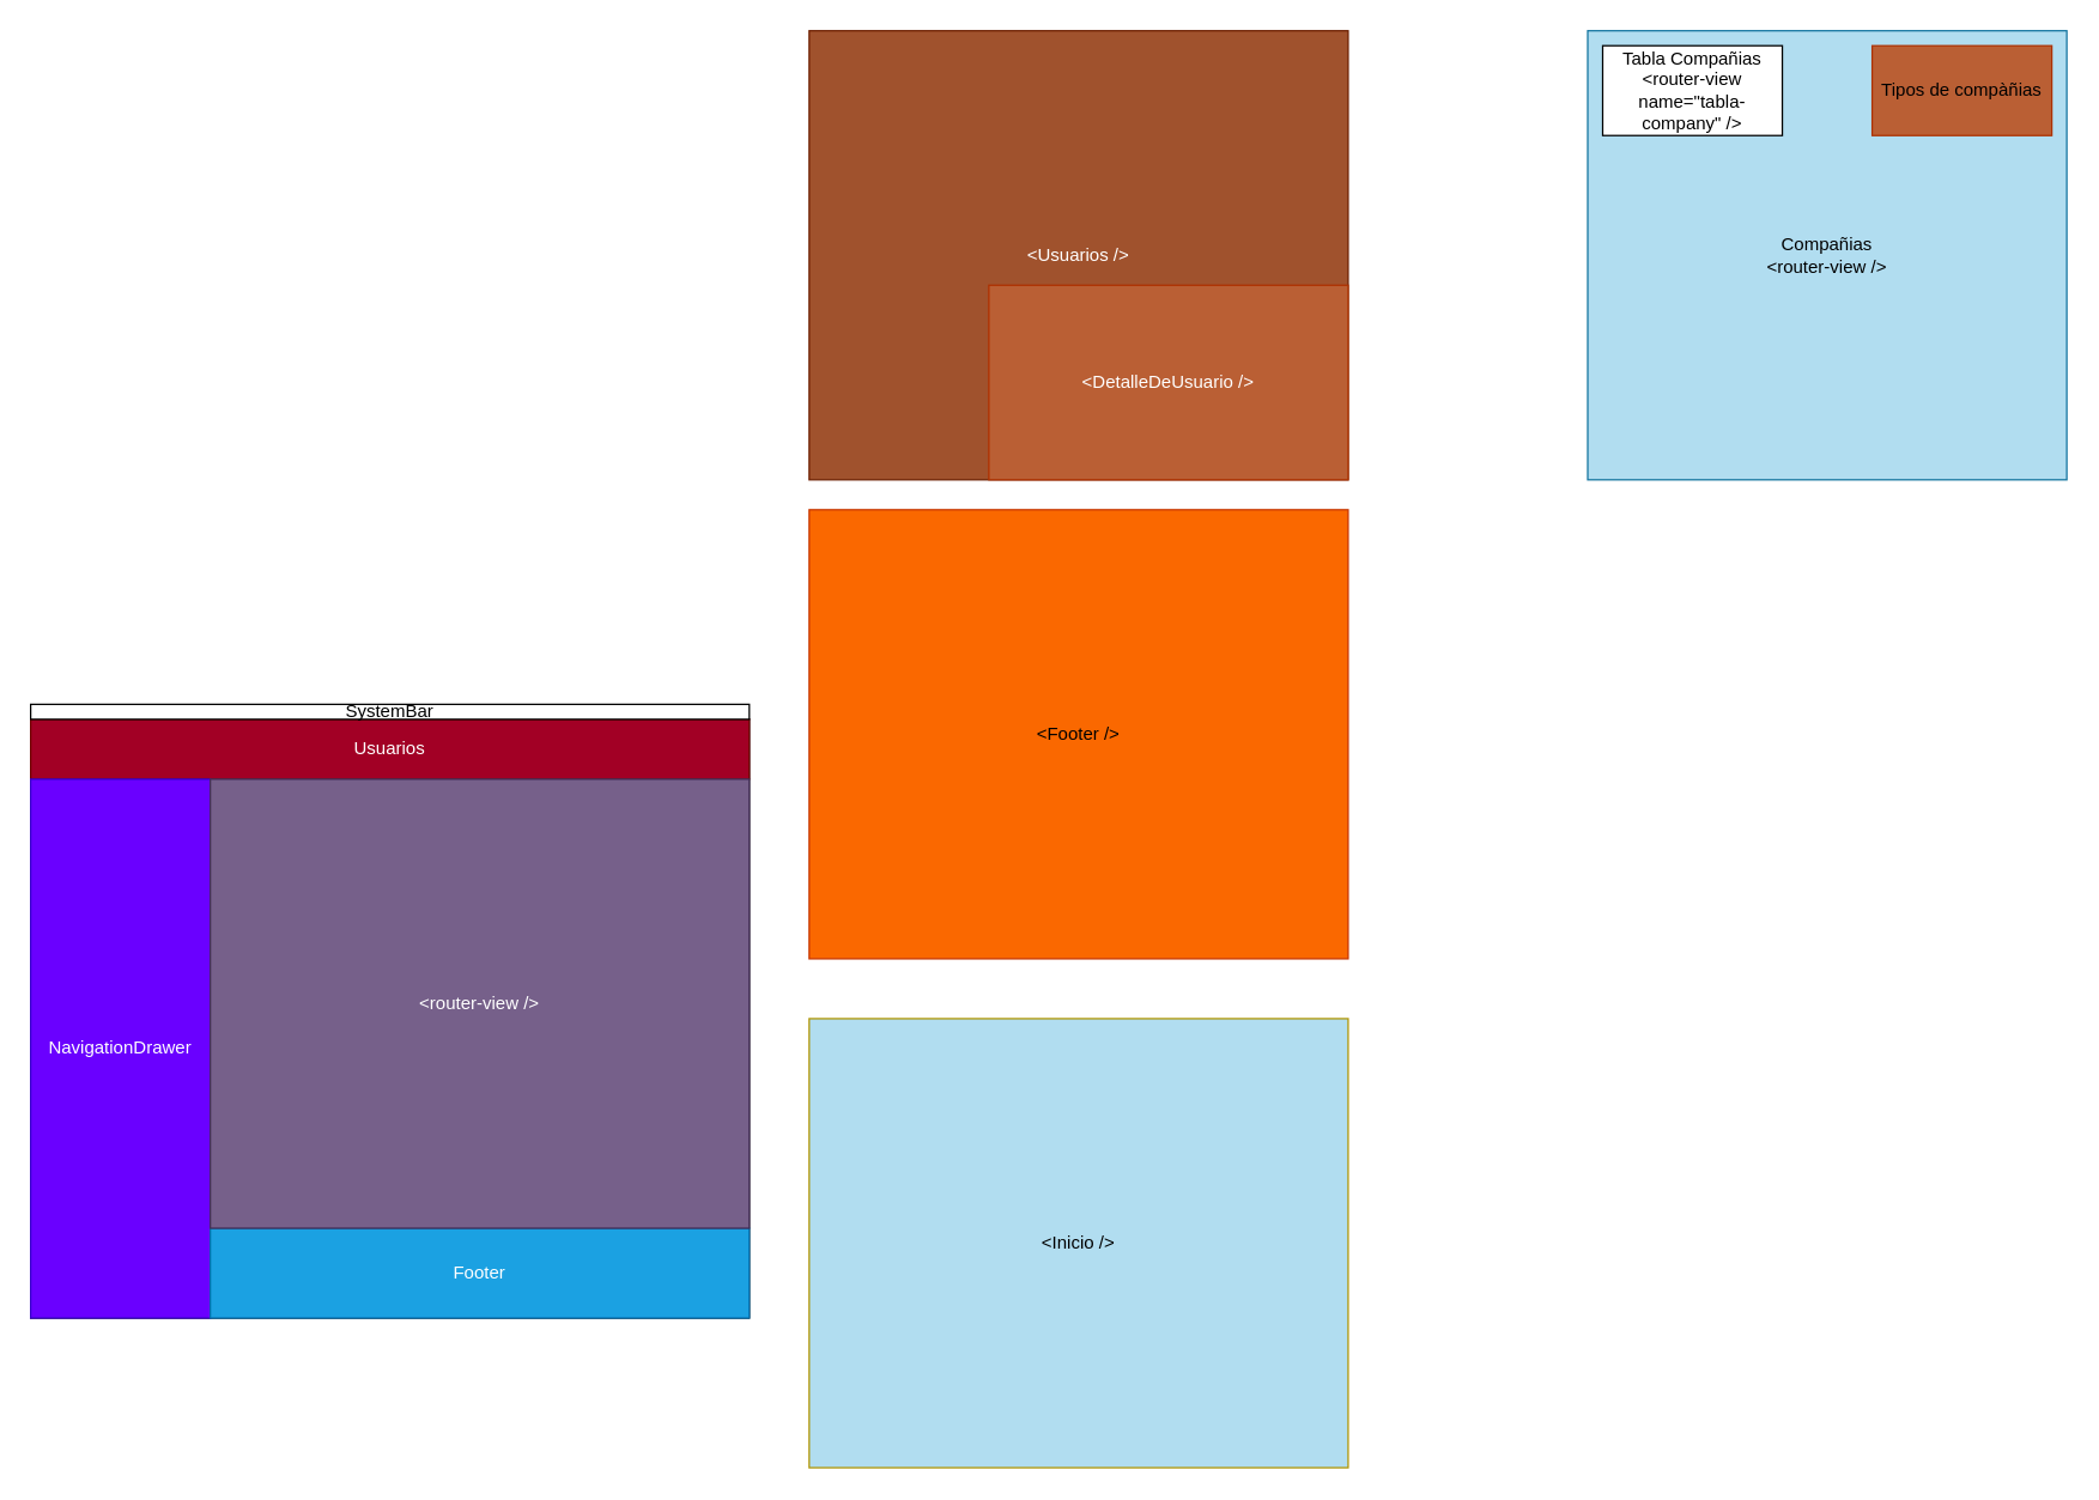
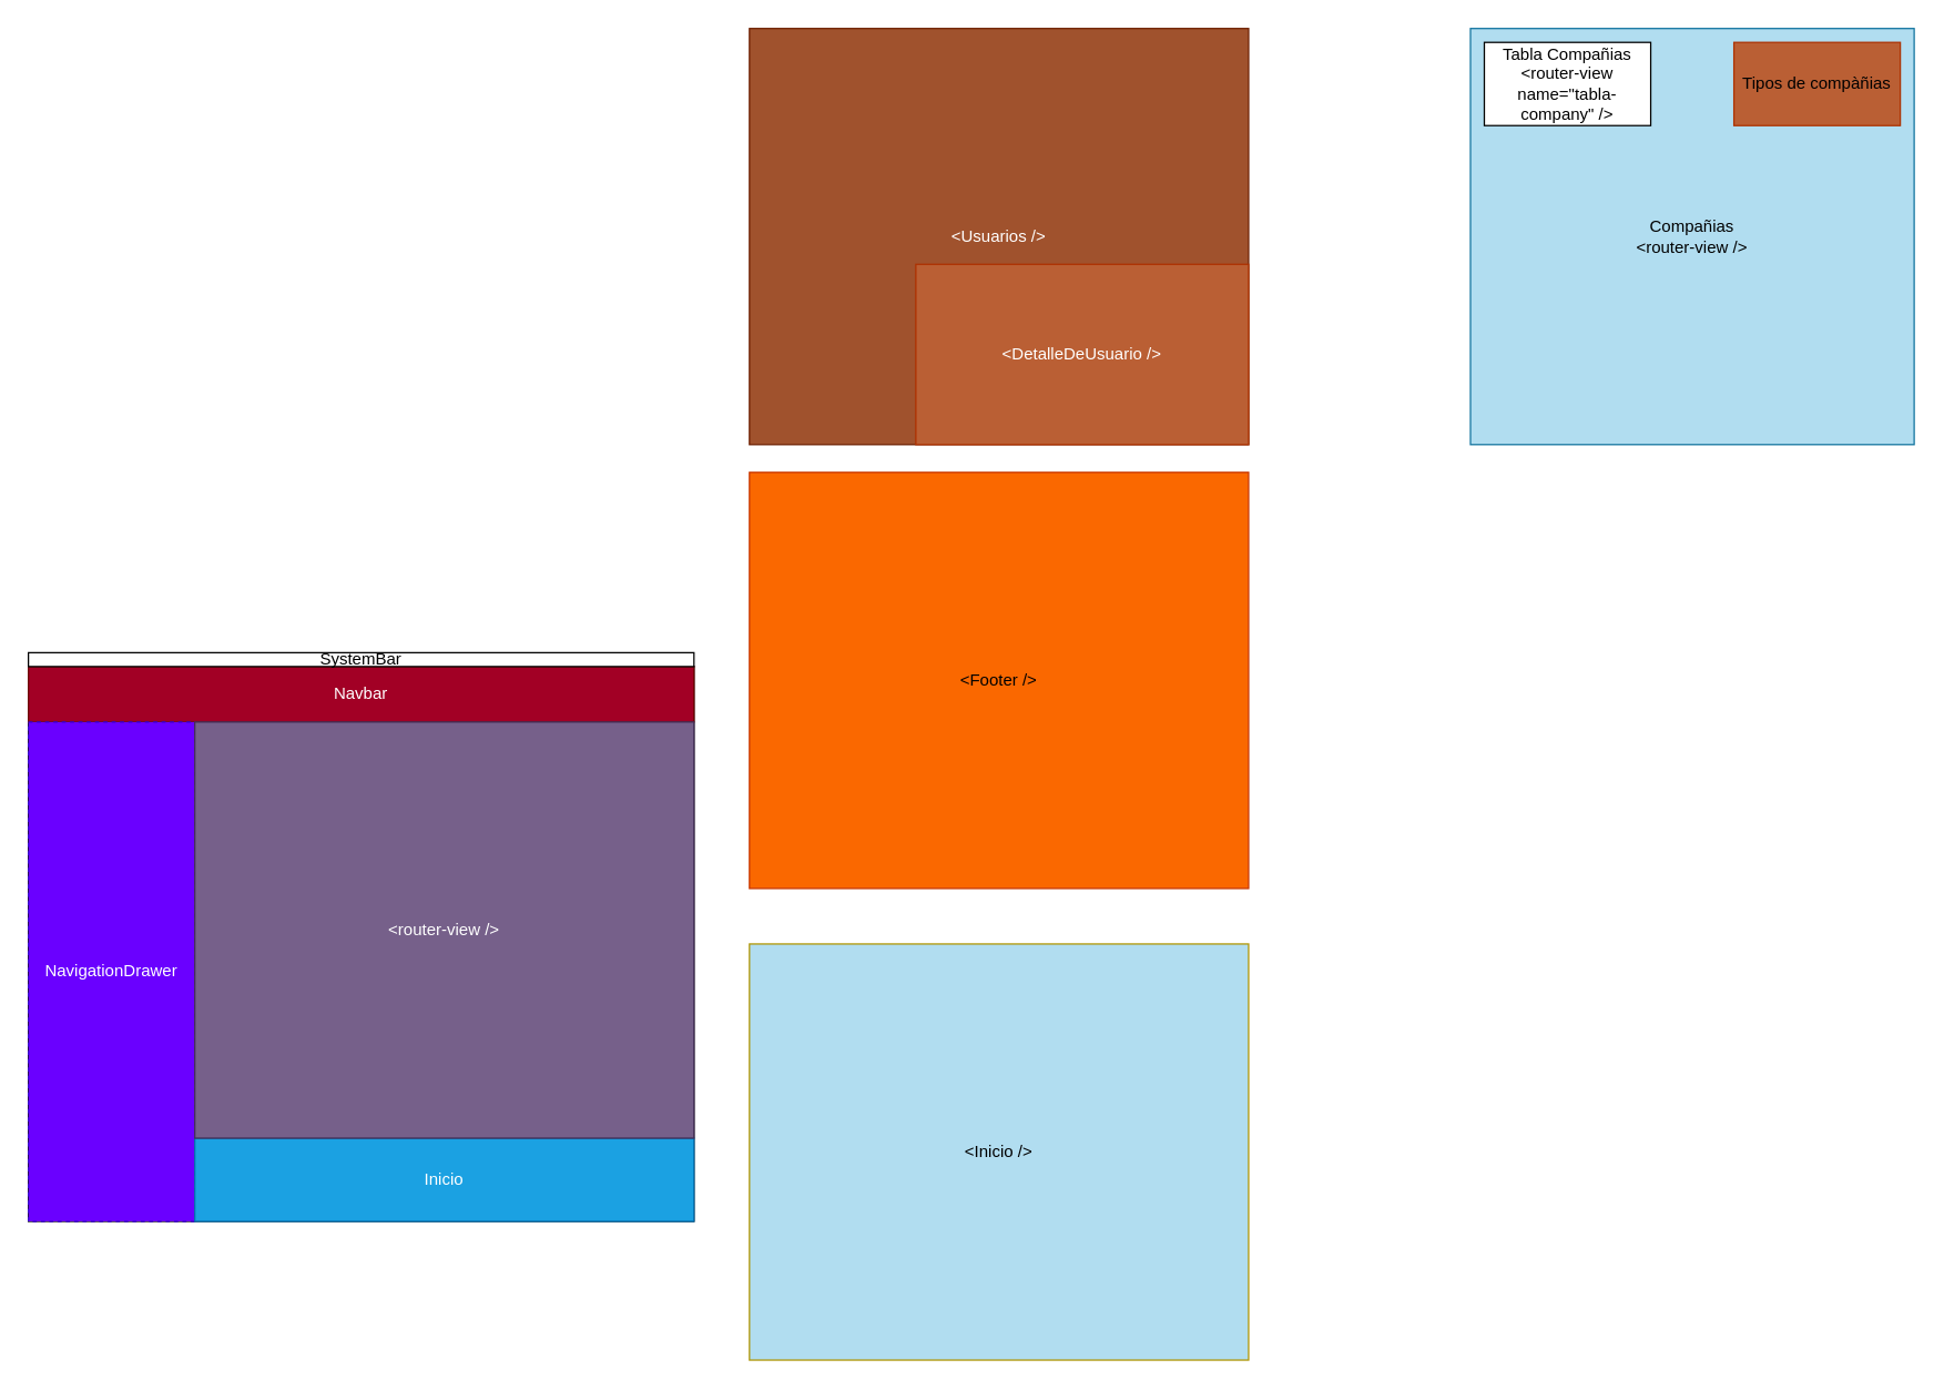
- <mxCell id="3" value="Usuarios" style="rounded=0;whiteSpace=wrap;html=1;fillColor=#a20025;strokeColor=#6F0000;fontColor=#ffffff;" parent="1" vertex="1"><mxGeometry x="20" y="480" width="480" height="40" as="geometry" /></mxCell>
+ <mxCell id="3" value="Navbar" style="rounded=0;whiteSpace=wrap;html=1;fillColor=#a20025;strokeColor=#6F0000;fontColor=#ffffff;" parent="1" vertex="1"><mxGeometry x="20" y="480" width="480" height="40" as="geometry" /></mxCell>
- <mxCell id="4" value="NavigationDrawer" style="rounded=0;whiteSpace=wrap;html=1;fillColor=#6a00ff;strokeColor=#3700CC;fontColor=#ffffff;" parent="1" vertex="1"><mxGeometry x="20" y="520" width="120" height="360" as="geometry" /></mxCell>
+ <mxCell id="4" value="NavigationDrawer" style="rounded=0;whiteSpace=wrap;html=1;fillColor=#6a00ff;strokeColor=#3700CC;fontColor=#ffffff;dashed=1;" parent="1" vertex="1"><mxGeometry x="20" y="520" width="120" height="360" as="geometry" /></mxCell>
- <mxCell id="5" value="Footer" style="rounded=0;whiteSpace=wrap;html=1;fillColor=#1ba1e2;strokeColor=#006EAF;fontColor=#ffffff;" parent="1" vertex="1"><mxGeometry x="140" y="820" width="360" height="60" as="geometry" /></mxCell>
+ <mxCell id="5" value="Inicio" style="rounded=0;whiteSpace=wrap;html=1;fillColor=#1ba1e2;strokeColor=#006EAF;fontColor=#ffffff;" parent="1" vertex="1"><mxGeometry x="140" y="820" width="360" height="60" as="geometry" /></mxCell>
